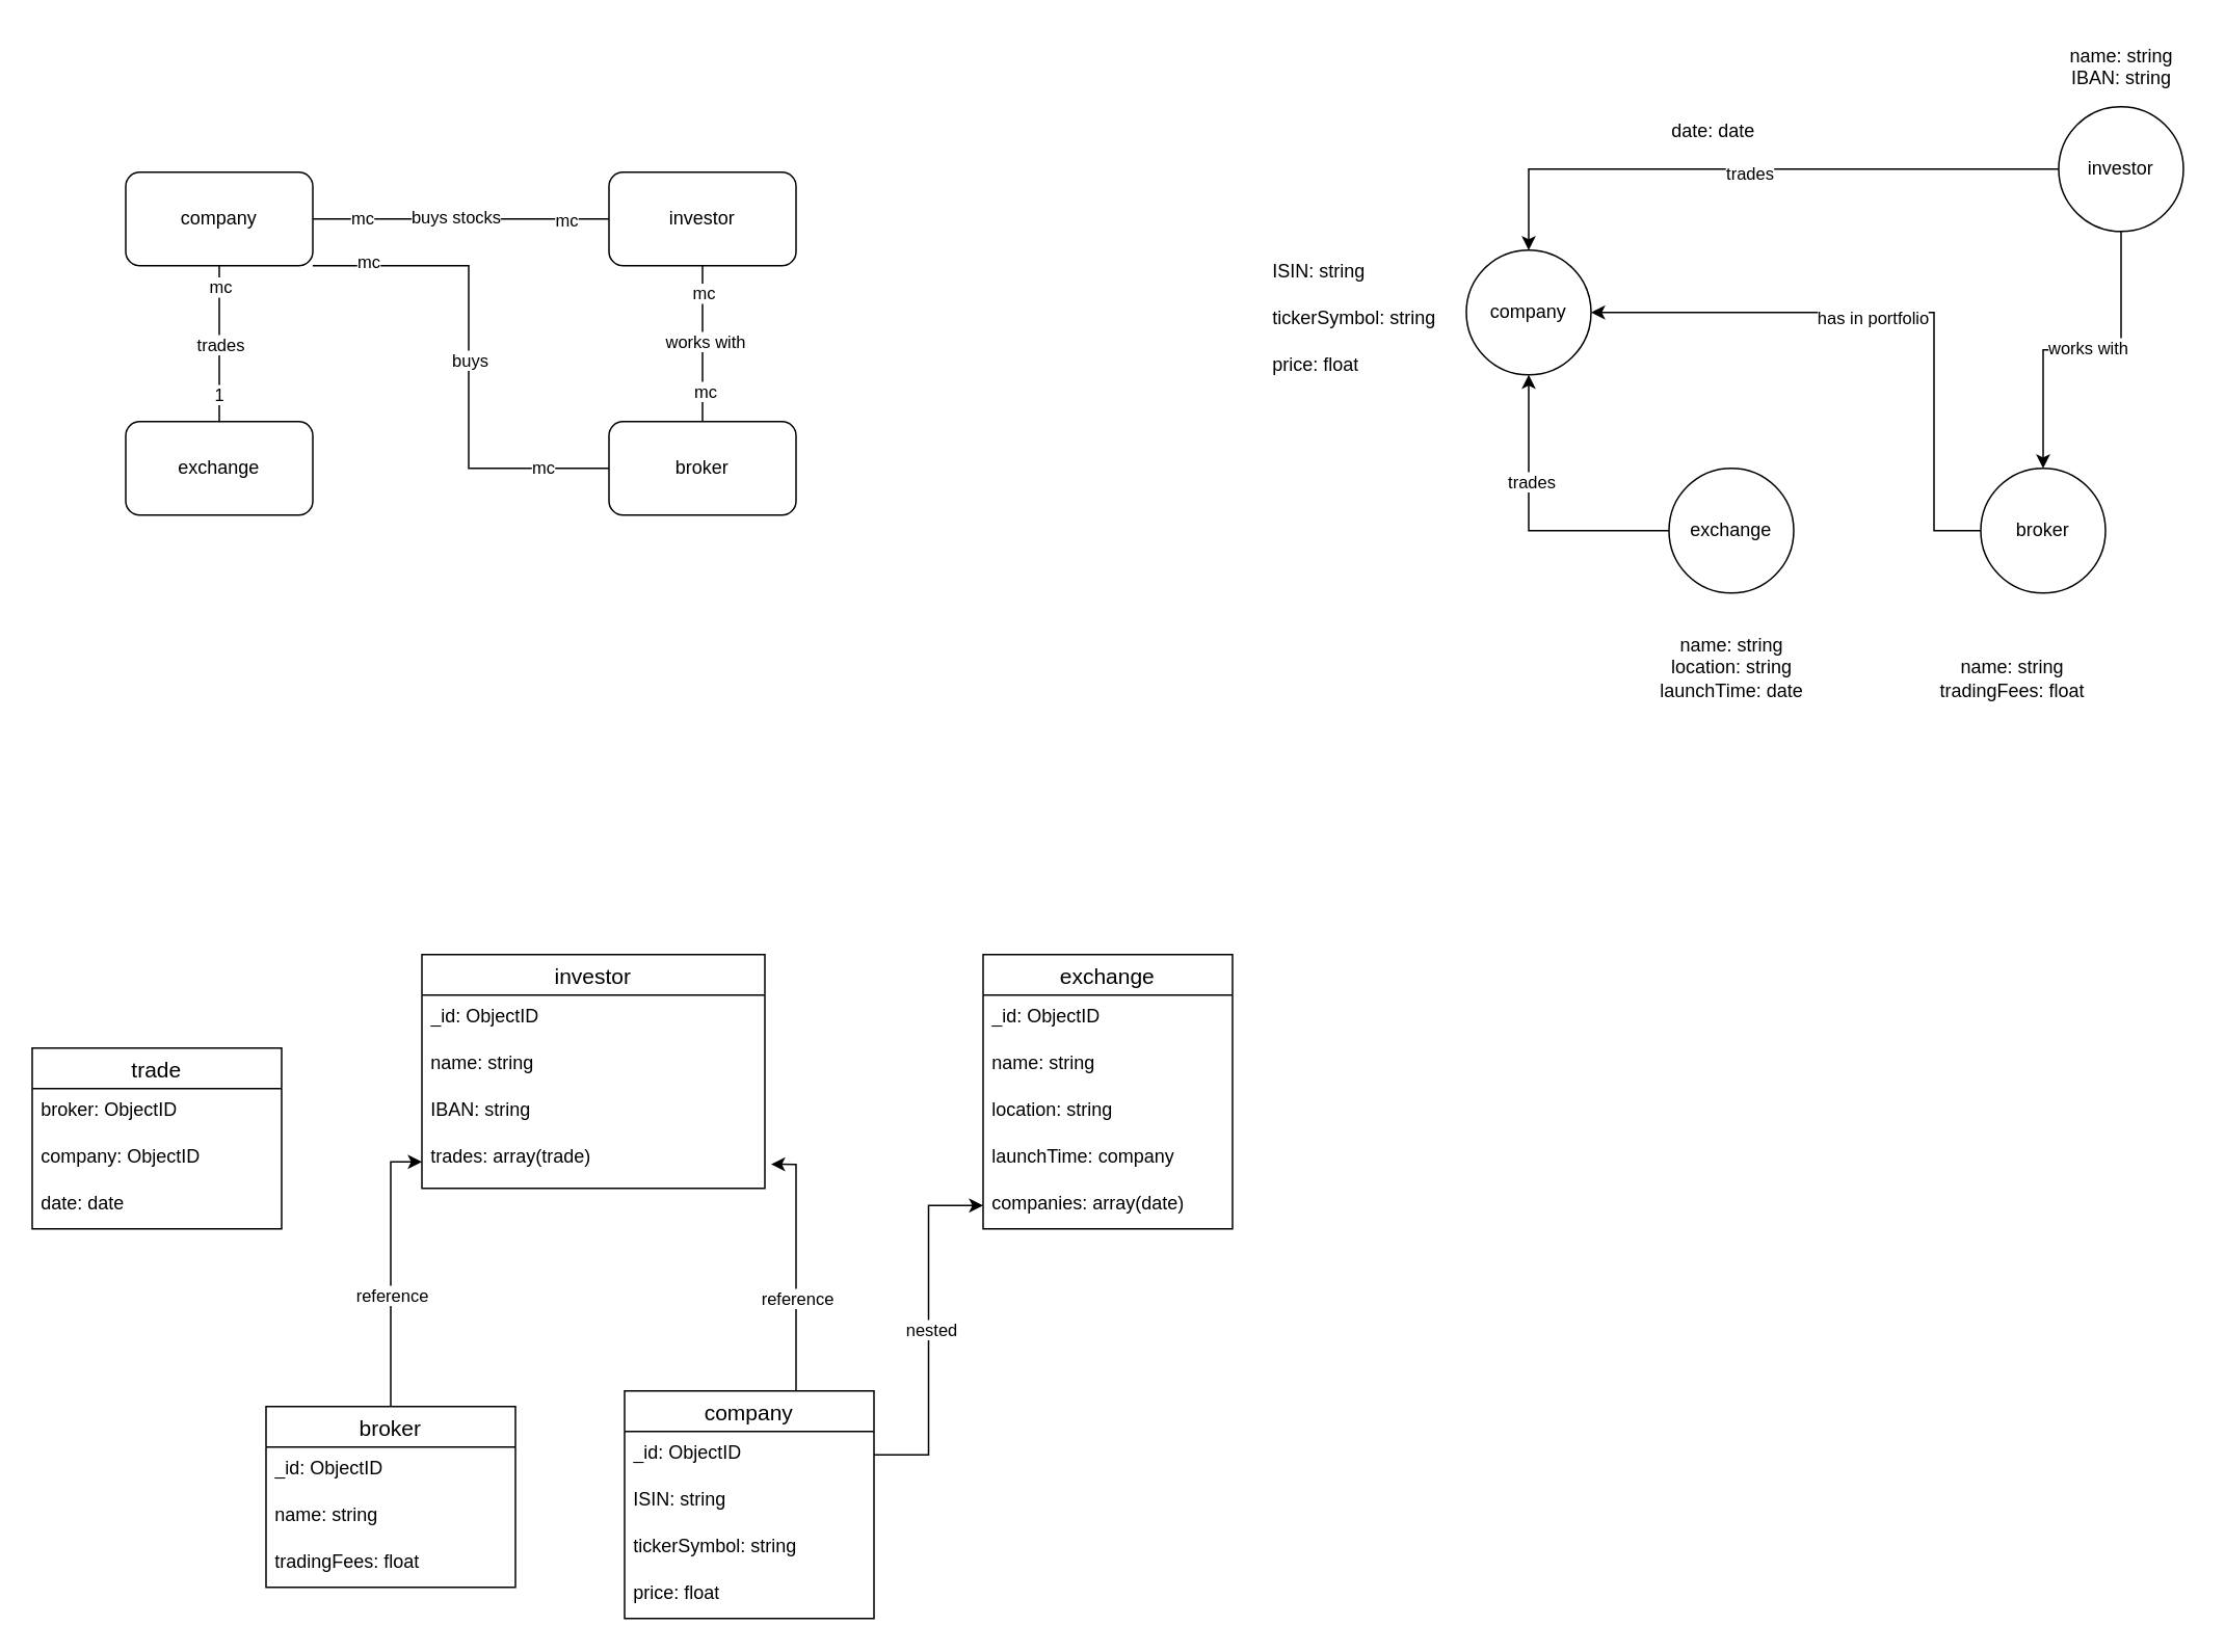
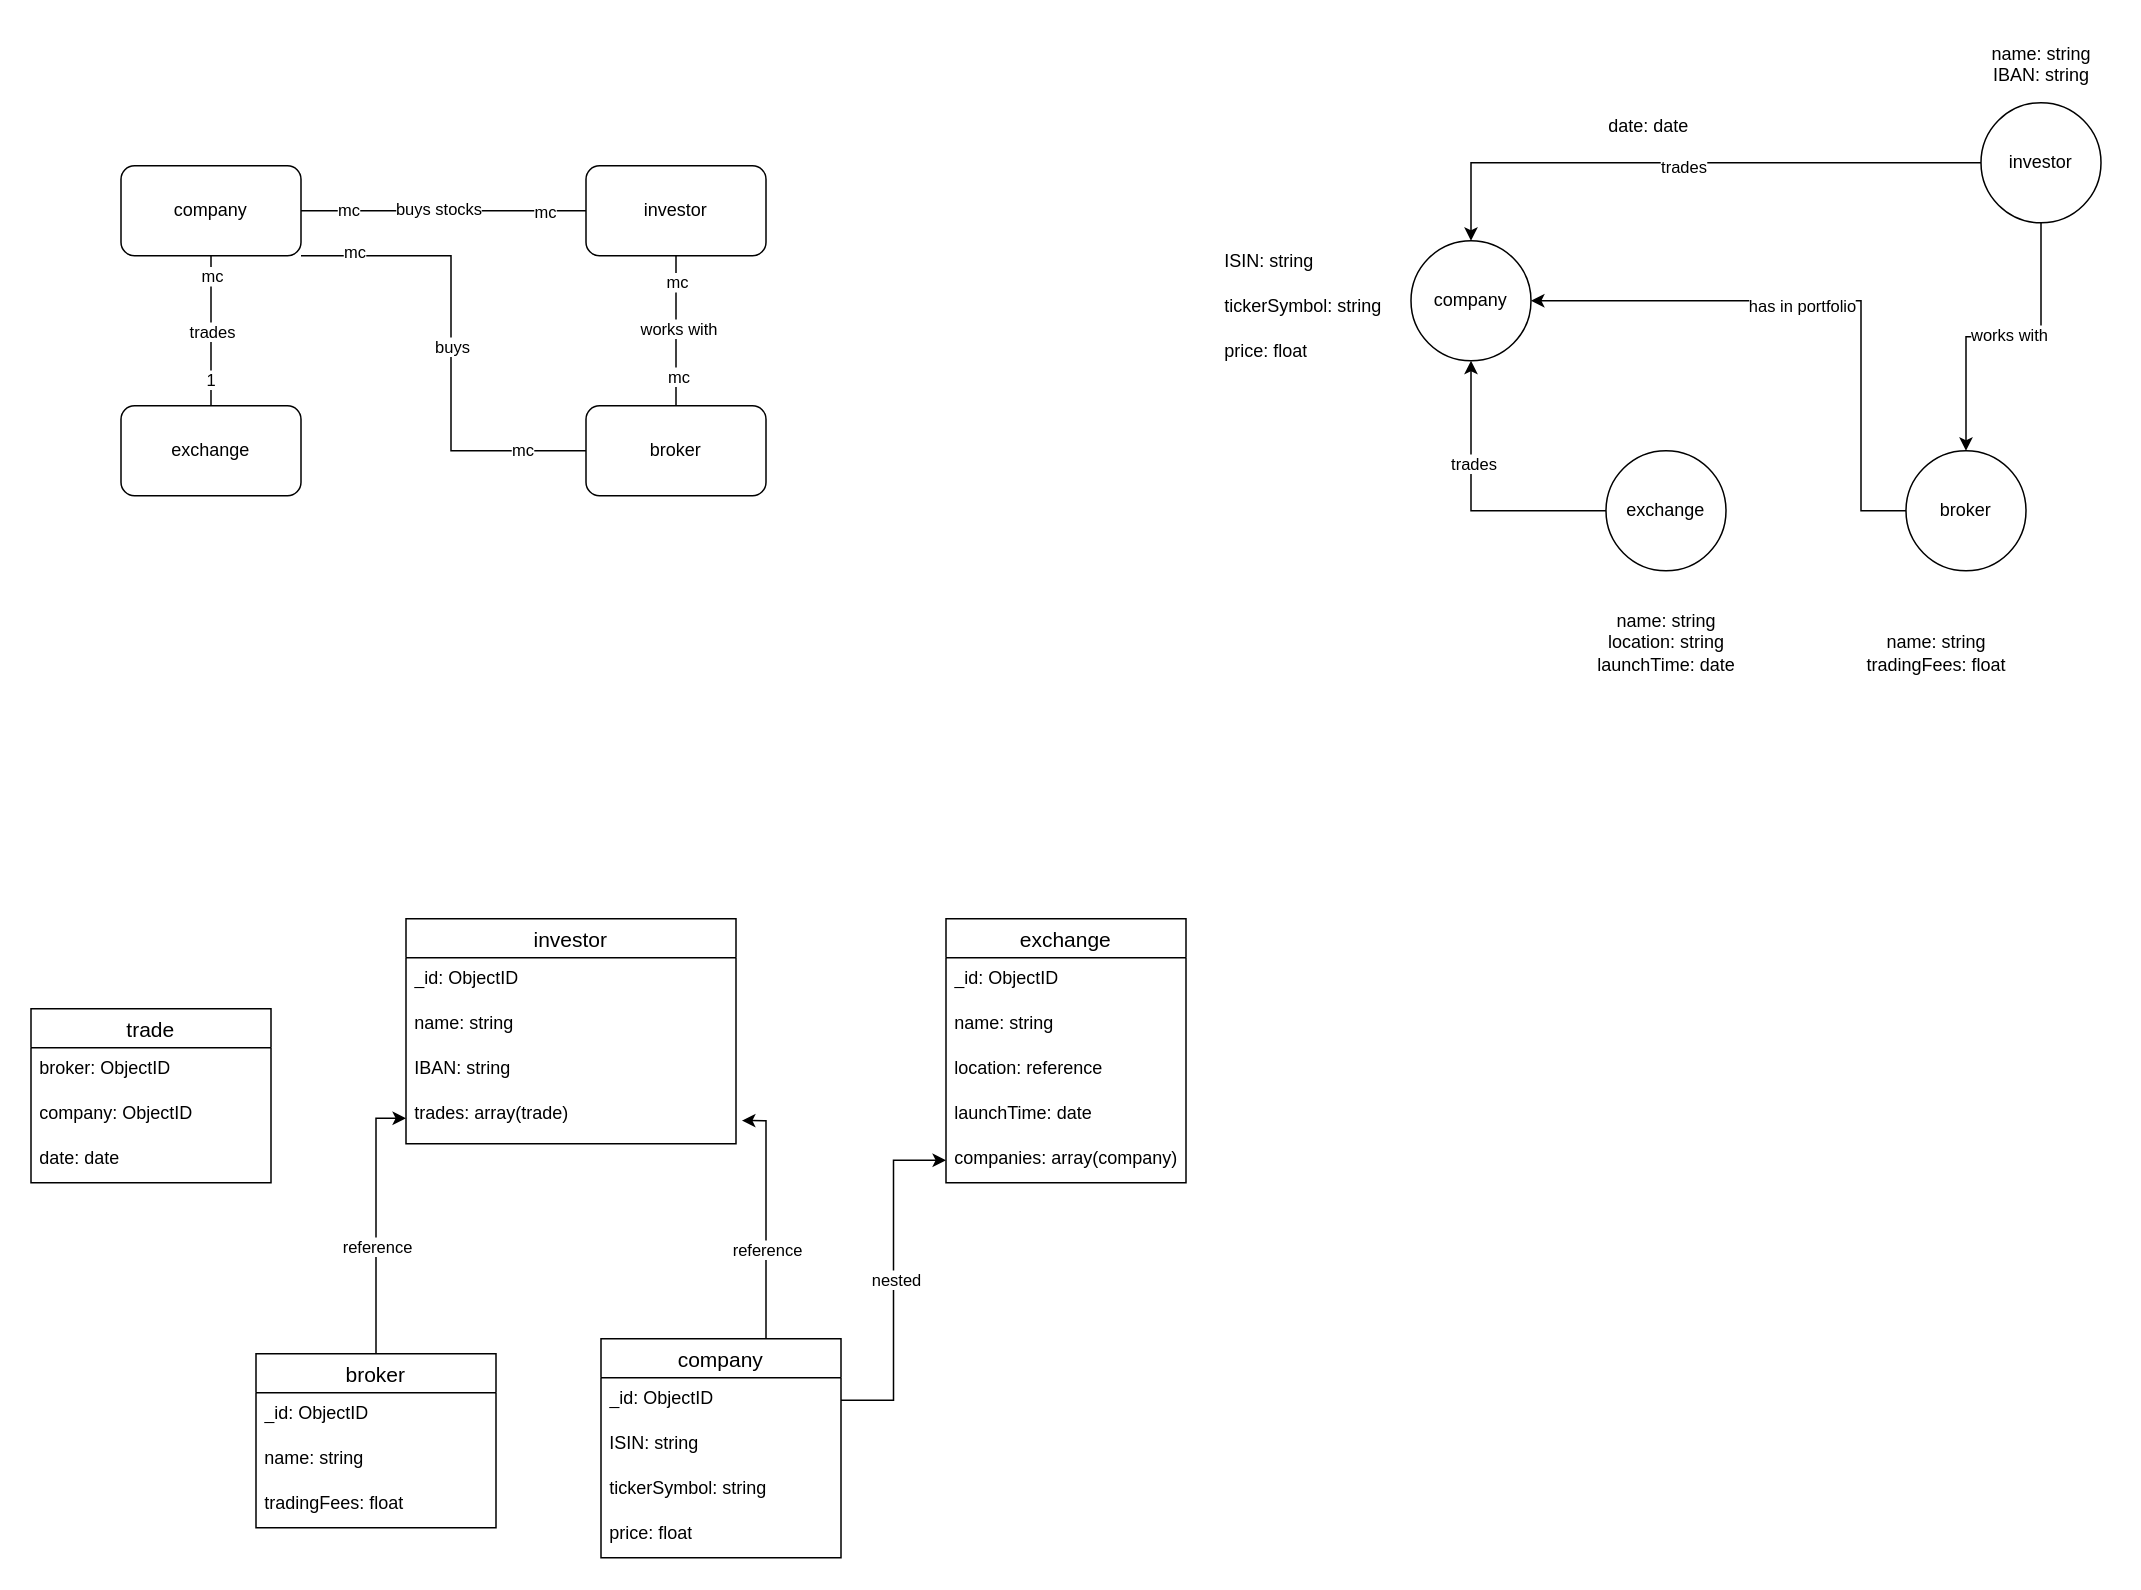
- <mxCell id="41" value="location: string" style="text;strokeColor=none;fillColor=none;spacingLeft=4;spacingRight=4;overflow=hidden;rotatable=0;points=[[0,0.5],[1,0.5]];portConstraint=eastwest;fontSize=12;whiteSpace=wrap;html=1;" parent="38" vertex="1"><mxGeometry y="86" width="160" height="30" as="geometry" /></mxCell>
+ <mxCell id="41" value="location: reference" style="text;strokeColor=none;fillColor=none;spacingLeft=4;spacingRight=4;overflow=hidden;rotatable=0;points=[[0,0.5],[1,0.5]];portConstraint=eastwest;fontSize=12;whiteSpace=wrap;html=1;" parent="38" vertex="1"><mxGeometry y="86" width="160" height="30" as="geometry" /></mxCell>
- <mxCell id="42" value="launchTime: company" style="text;strokeColor=none;fillColor=none;spacingLeft=4;spacingRight=4;overflow=hidden;rotatable=0;points=[[0,0.5],[1,0.5]];portConstraint=eastwest;fontSize=12;whiteSpace=wrap;html=1;" parent="38" vertex="1"><mxGeometry y="116" width="160" height="30" as="geometry" /></mxCell>
+ <mxCell id="42" value="launchTime: date" style="text;strokeColor=none;fillColor=none;spacingLeft=4;spacingRight=4;overflow=hidden;rotatable=0;points=[[0,0.5],[1,0.5]];portConstraint=eastwest;fontSize=12;whiteSpace=wrap;html=1;" parent="38" vertex="1"><mxGeometry y="116" width="160" height="30" as="geometry" /></mxCell>
- <mxCell id="43" value="companies: array(date)" style="text;strokeColor=none;fillColor=none;spacingLeft=4;spacingRight=4;overflow=hidden;rotatable=0;points=[[0,0.5],[1,0.5]];portConstraint=eastwest;fontSize=12;whiteSpace=wrap;html=1;" parent="38" vertex="1"><mxGeometry y="146" width="160" height="30" as="geometry" /></mxCell>
+ <mxCell id="43" value="companies: array(company)" style="text;strokeColor=none;fillColor=none;spacingLeft=4;spacingRight=4;overflow=hidden;rotatable=0;points=[[0,0.5],[1,0.5]];portConstraint=eastwest;fontSize=12;whiteSpace=wrap;html=1;" parent="38" vertex="1"><mxGeometry y="146" width="160" height="30" as="geometry" /></mxCell>
